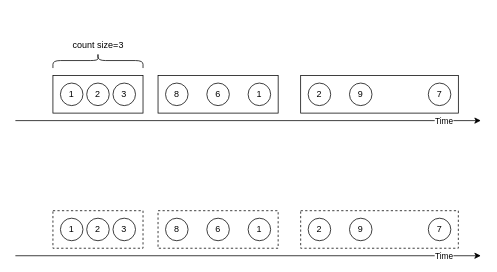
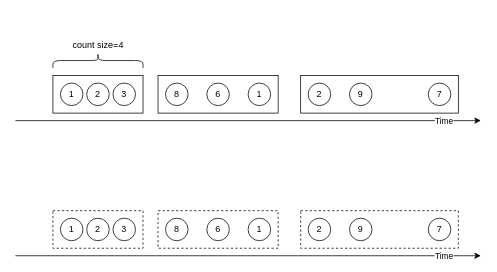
- <mxCell id="17" value="count size=3" style="text;html=1;align=center;verticalAlign=middle;resizable=0;points=[];autosize=1;" vertex="1" parent="1"><mxGeometry x="90" y="50" width="80" height="20" as="geometry" /></mxCell>
+ <mxCell id="17" value="count size=4" style="text;html=1;align=center;verticalAlign=middle;resizable=0;points=[];autosize=1;" vertex="1" parent="1"><mxGeometry x="90" y="50" width="80" height="20" as="geometry" /></mxCell>
